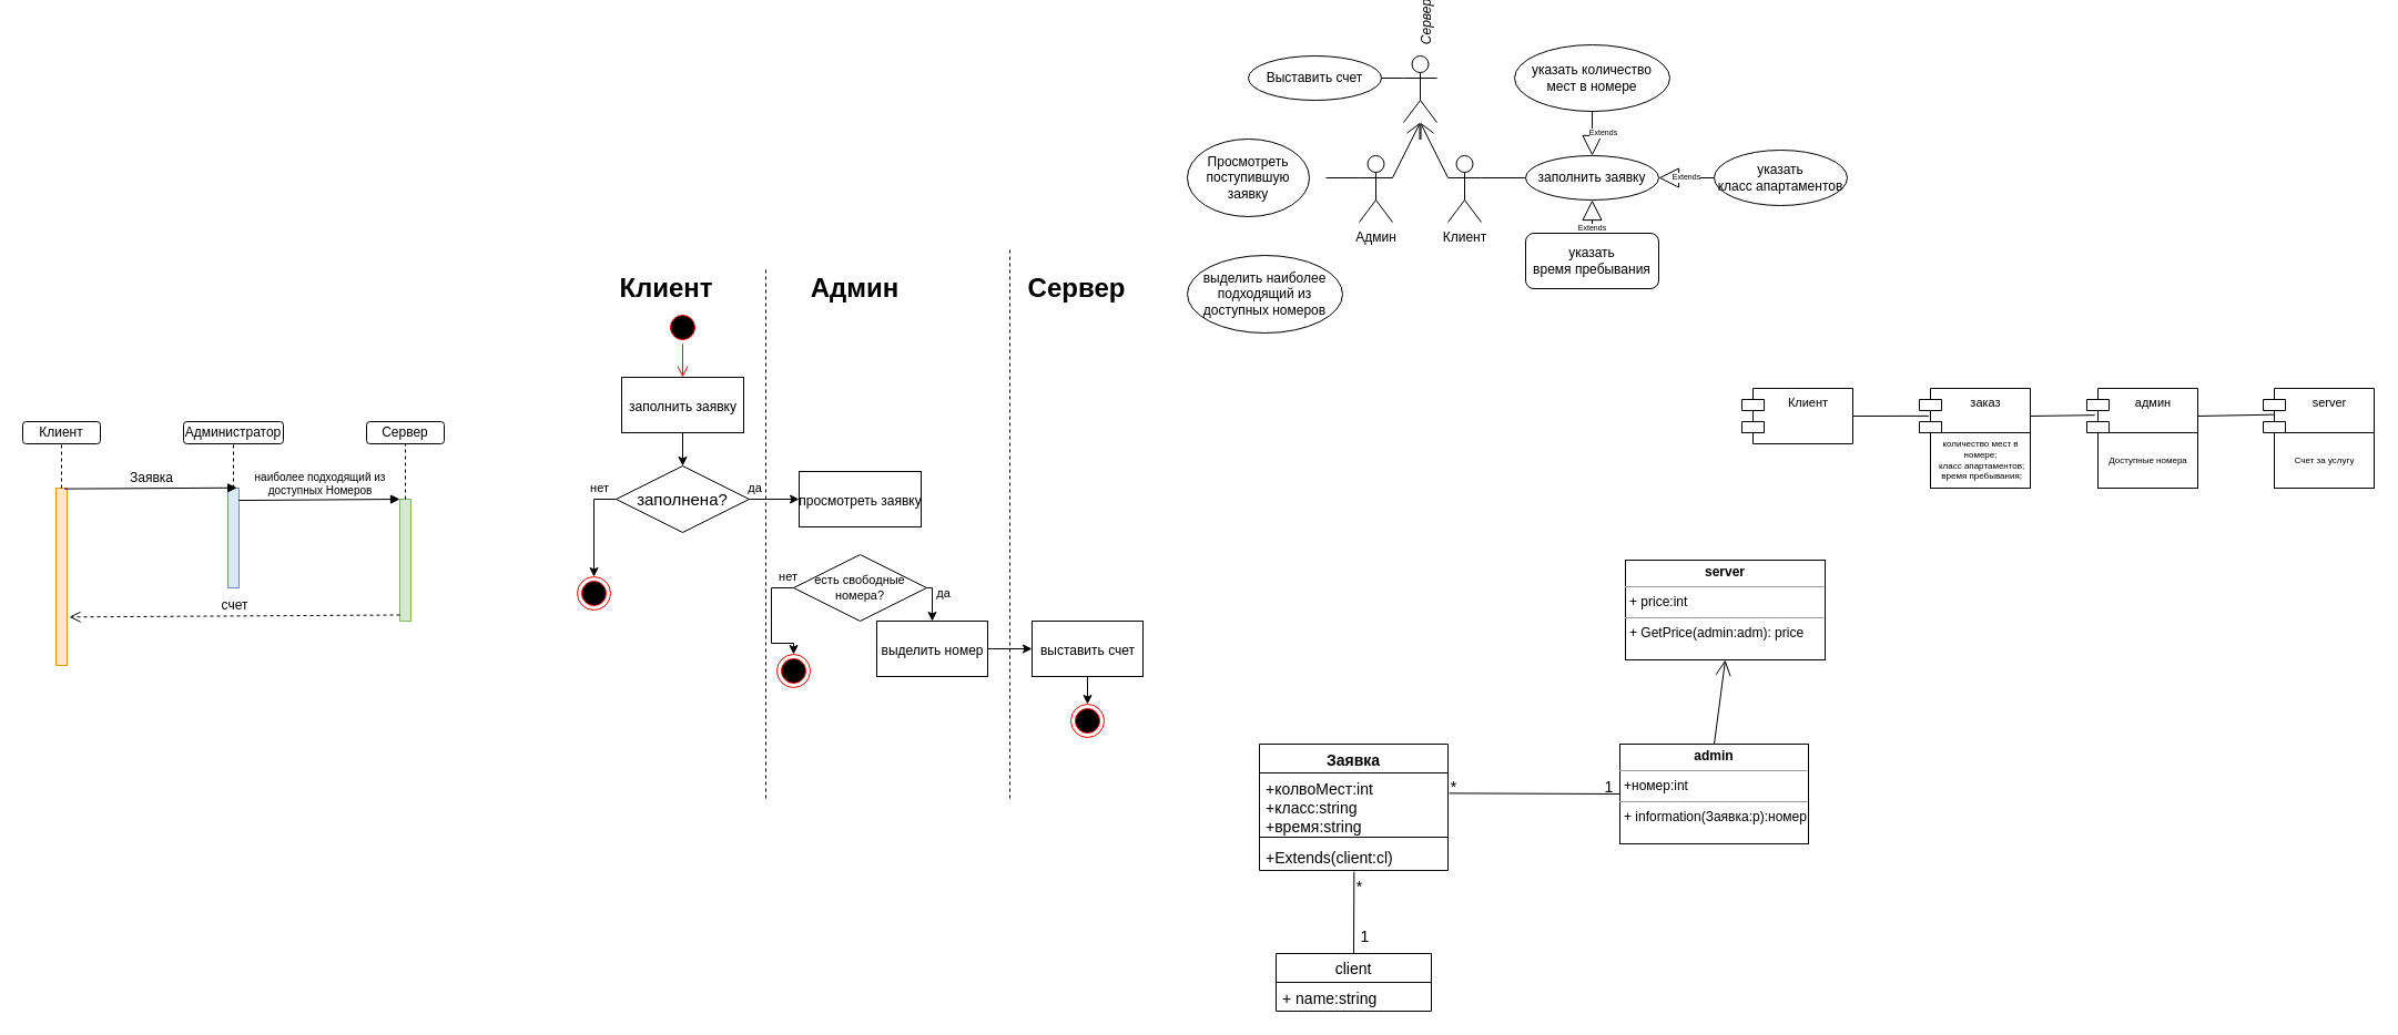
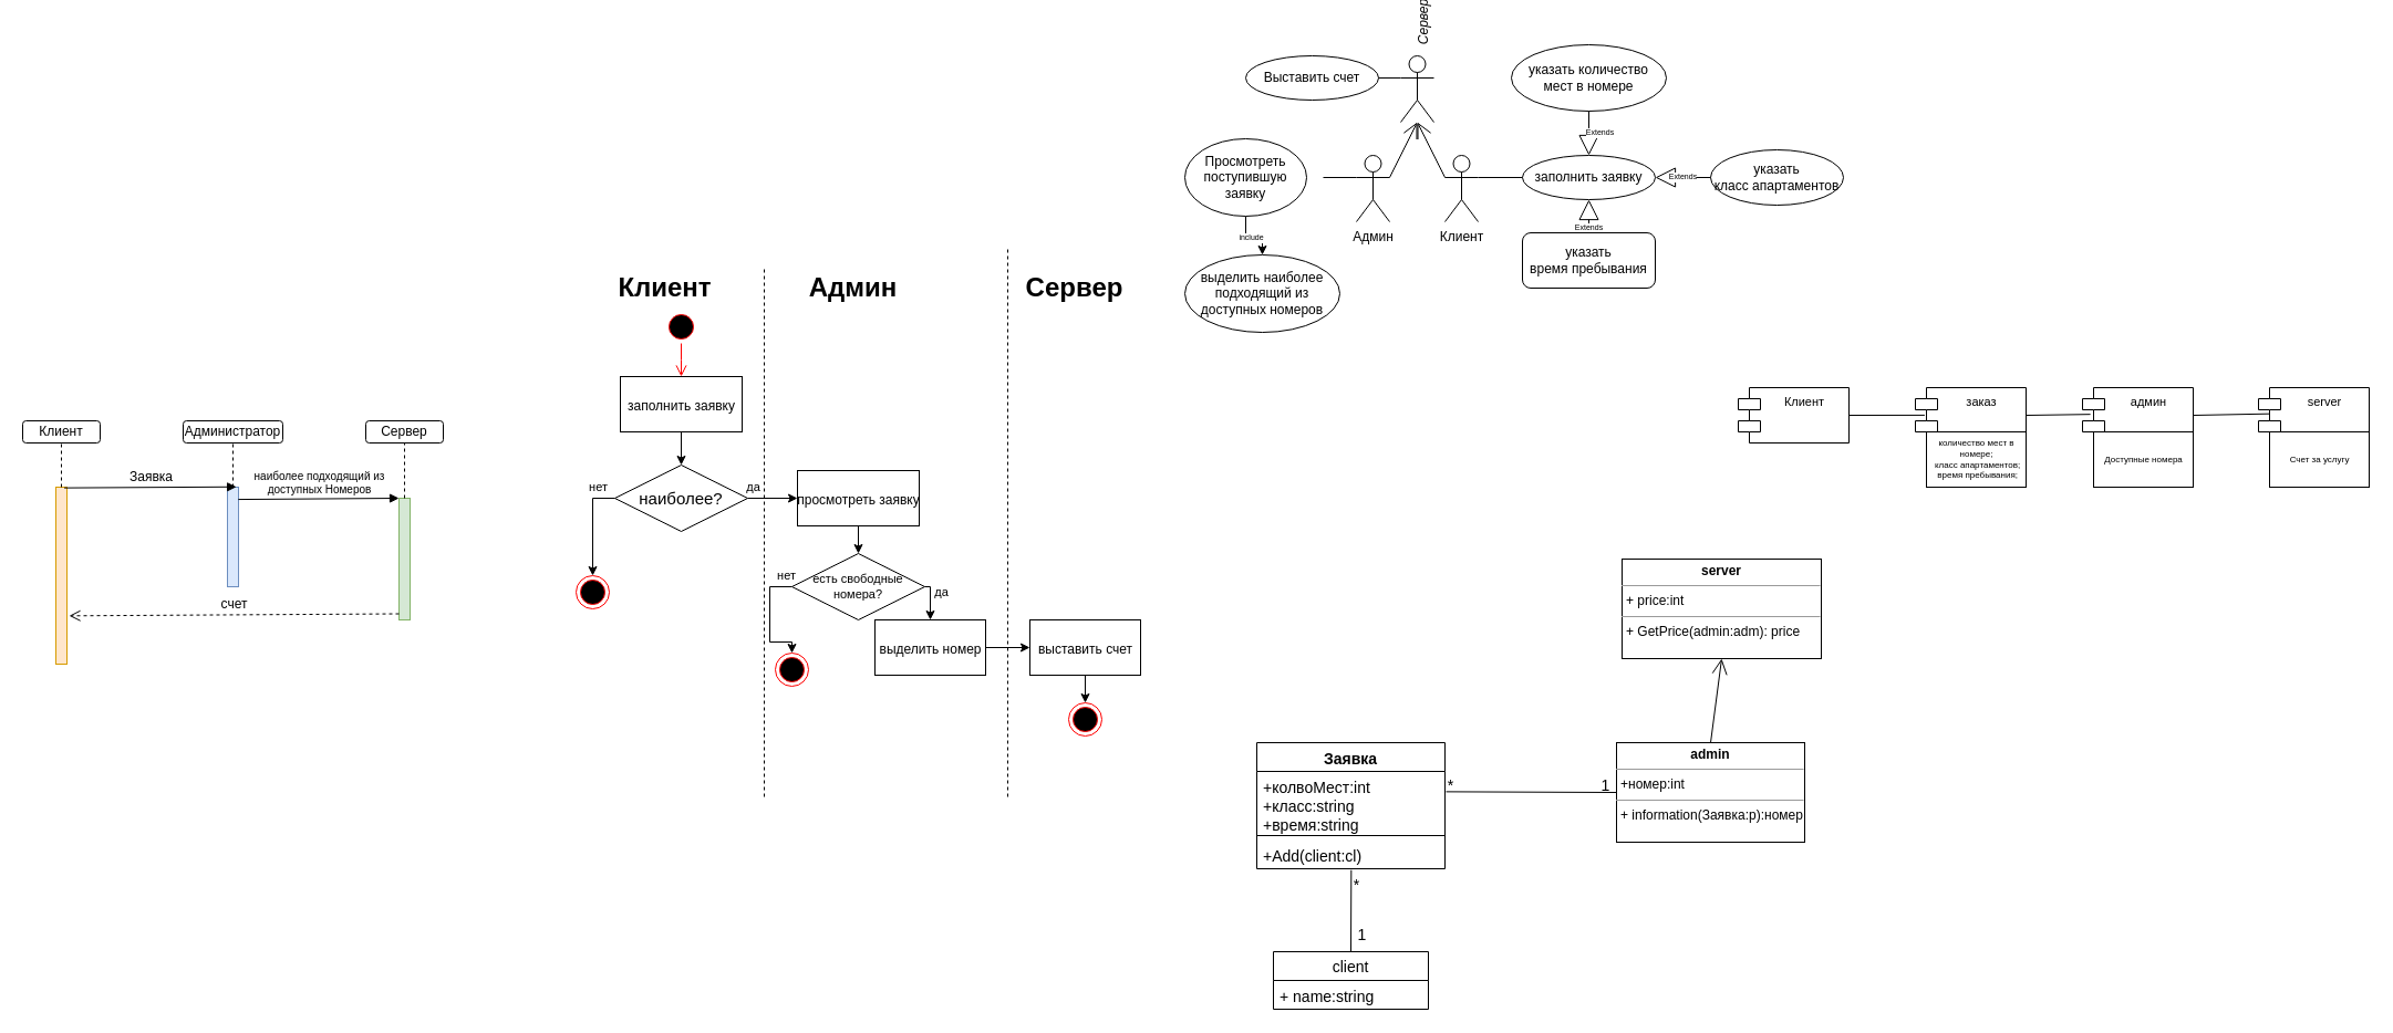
+ <mxCell id="10" value="include" style="edgeStyle=orthogonalEdgeStyle;rounded=0;orthogonalLoop=1;jettySize=auto;html=1;fontSize=7;" parent="1" source="11" target="13" edge="1"><mxGeometry relative="1" as="geometry" /></mxCell>
- <mxCell id="47" value="заполнена?" style="shape=rhombus;perimeter=rhombusPerimeter;whiteSpace=wrap;html=1;align=center;labelBackgroundColor=none;fontSize=15;fontColor=none;" parent="1" vertex="1"><mxGeometry x="555" y="400" width="120" height="60" as="geometry" /></mxCell>
+ <mxCell id="47" value="наиболее?" style="shape=rhombus;perimeter=rhombusPerimeter;whiteSpace=wrap;html=1;align=center;labelBackgroundColor=none;fontSize=15;fontColor=none;" parent="1" vertex="1"><mxGeometry x="555" y="400" width="120" height="60" as="geometry" /></mxCell>
+ <mxCell id="49" style="edgeStyle=orthogonalEdgeStyle;rounded=0;orthogonalLoop=1;jettySize=auto;html=1;exitX=0.5;exitY=1;exitDx=0;exitDy=0;entryX=0.5;entryY=0;entryDx=0;entryDy=0;labelBackgroundColor=none;fontSize=15;fontColor=none;" parent="1" source="50" target="53" edge="1"><mxGeometry relative="1" as="geometry" /></mxCell>
- <mxCell id="77" value="+Extends(client:cl)&#10;" style="text;strokeColor=none;fillColor=none;align=left;verticalAlign=top;spacingLeft=4;spacingRight=4;overflow=hidden;rotatable=0;points=[[0,0.5],[1,0.5]];portConstraint=eastwest;labelBackgroundColor=none;fontSize=14;fontColor=none;" parent="74" vertex="1"><mxGeometry y="88" width="170" height="26" as="geometry" /></mxCell>
+ <mxCell id="77" value="+Add(client:cl)&#10;" style="text;strokeColor=none;fillColor=none;align=left;verticalAlign=top;spacingLeft=4;spacingRight=4;overflow=hidden;rotatable=0;points=[[0,0.5],[1,0.5]];portConstraint=eastwest;labelBackgroundColor=none;fontSize=14;fontColor=none;" parent="74" vertex="1"><mxGeometry y="88" width="170" height="26" as="geometry" /></mxCell>
